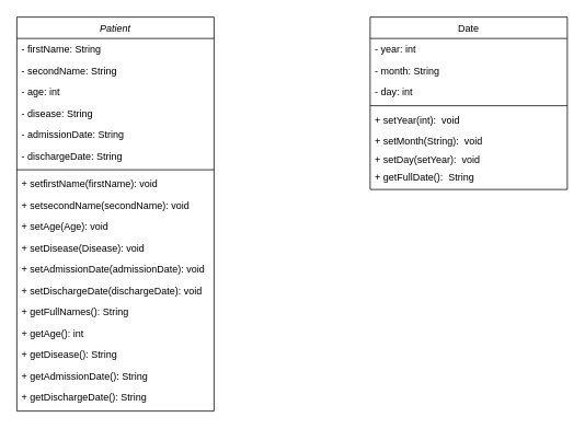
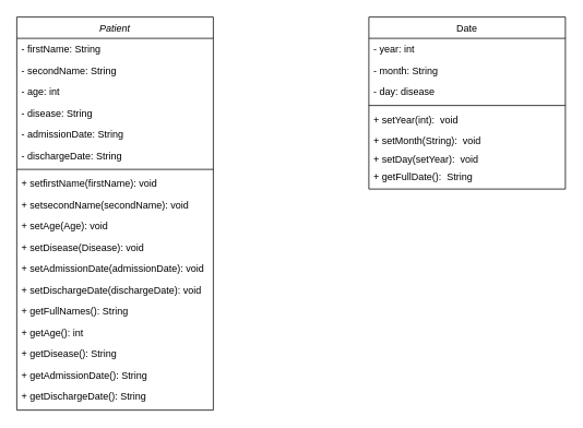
- <mxCell id="24" value="- day: int" style="text;align=left;verticalAlign=top;spacingLeft=4;spacingRight=4;overflow=hidden;rotatable=0;points=[[0,0.5],[1,0.5]];portConstraint=eastwest;rounded=0;shadow=0;html=0;" parent="21" vertex="1"><mxGeometry y="78" width="240" height="26" as="geometry" /></mxCell>
+ <mxCell id="24" value="- day: disease" style="text;align=left;verticalAlign=top;spacingLeft=4;spacingRight=4;overflow=hidden;rotatable=0;points=[[0,0.5],[1,0.5]];portConstraint=eastwest;rounded=0;shadow=0;html=0;" parent="21" vertex="1"><mxGeometry y="78" width="240" height="26" as="geometry" /></mxCell>
